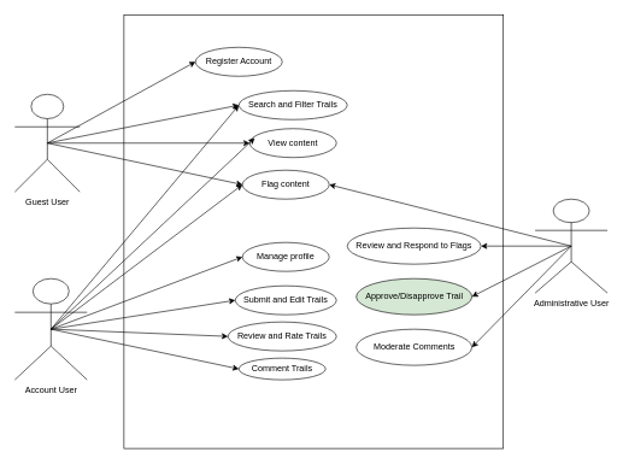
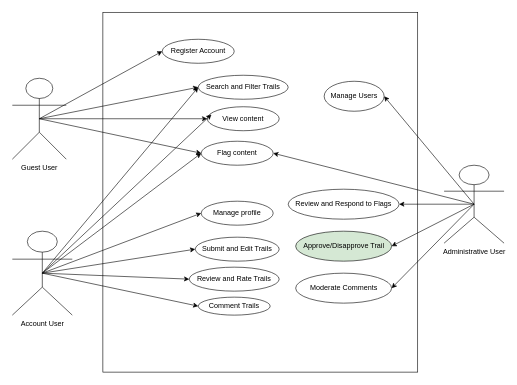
+ <mxCell id="30" value="Manage Users" style="ellipse;whiteSpace=wrap;html=1;" vertex="1" parent="1"><mxGeometry x="540" y="135" width="100" height="50" as="geometry" /></mxCell>
+ <mxCell id="14" style="edgeStyle=none;rounded=0;orthogonalLoop=1;jettySize=auto;html=1;entryX=1;entryY=0.5;entryDx=0;entryDy=0;exitX=0.5;exitY=0.5;exitDx=0;exitDy=0;exitPerimeter=0;" edge="1" parent="1" source="20" target="30"><mxGeometry relative="1" as="geometry" /></mxCell>
